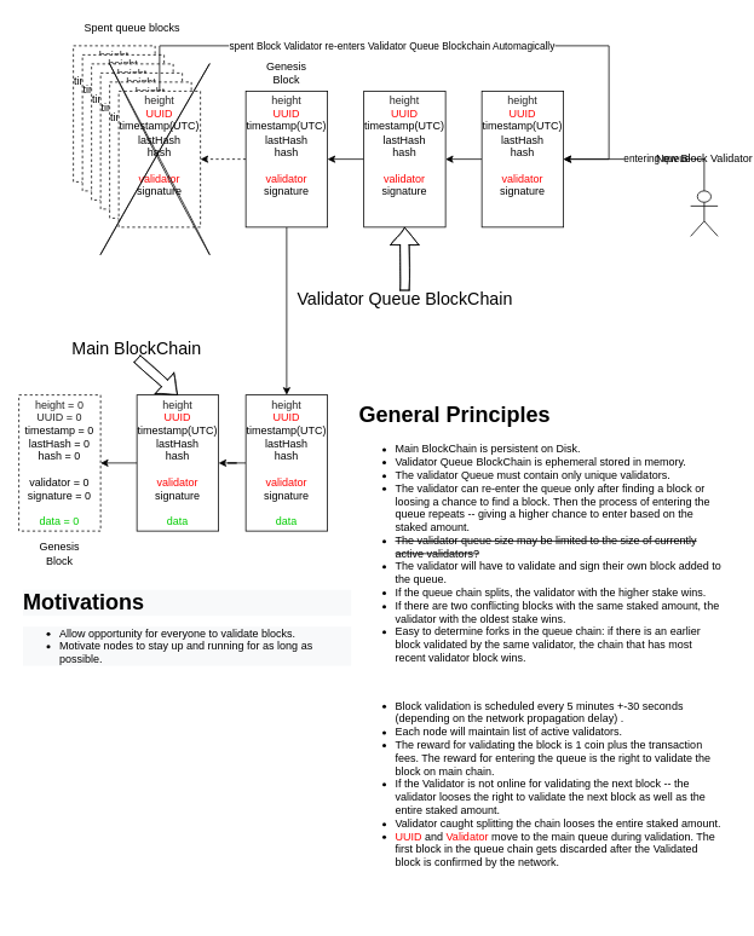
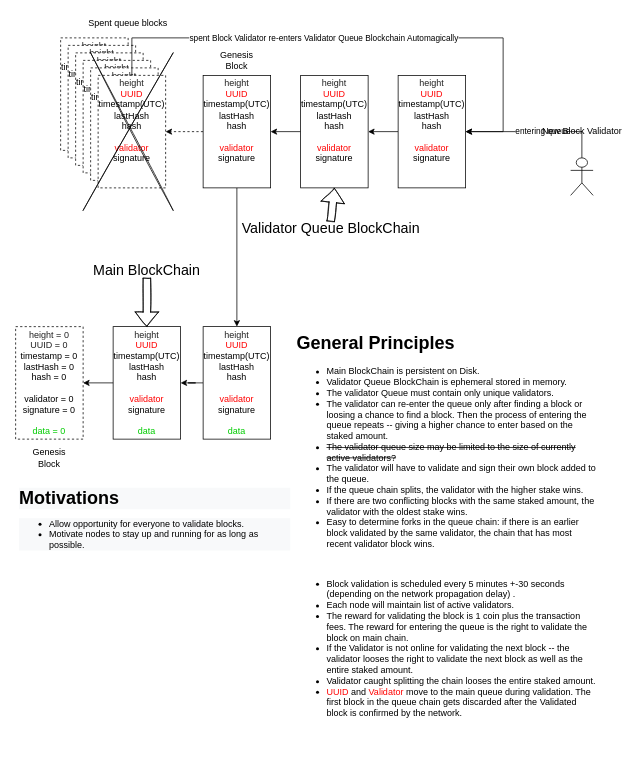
- <mxCell id="16" value="Spent queue blocks" style="text;html=1;strokeColor=none;fillColor=none;align=center;verticalAlign=middle;whiteSpace=wrap;rounded=0;dashed=1;" parent="1" vertex="1"><mxGeometry x="80" y="20" width="130" height="20" as="geometry" /></mxCell>
+ <mxCell id="16" value="Spent queue blocks" style="text;html=1;strokeColor=none;fillColor=none;align=center;verticalAlign=middle;whiteSpace=wrap;rounded=0;dashed=1;" parent="1" vertex="1"><mxGeometry x="105" y="20" width="130" height="20" as="geometry" /></mxCell>
- <mxCell id="27" value="&lt;font style=&quot;font-size: 19px&quot;&gt;Validator Queue BlockChain&lt;/font&gt;" style="text;html=1;strokeColor=none;fillColor=none;align=center;verticalAlign=middle;whiteSpace=wrap;rounded=0;dashed=1;dashPattern=1 4;sketch=1;shadow=0;" parent="1" vertex="1"><mxGeometry x="323.75" y="320" width="242.5" height="20" as="geometry" /></mxCell>
+ <mxCell id="27" value="&lt;font style=&quot;font-size: 19px&quot;&gt;Validator Queue BlockChain&lt;/font&gt;" style="text;html=1;strokeColor=none;fillColor=none;align=center;verticalAlign=middle;whiteSpace=wrap;rounded=0;dashed=1;dashPattern=1 4;sketch=1;shadow=0;" parent="1" vertex="1"><mxGeometry x="318.75" y="295" width="242.5" height="20" as="geometry" /></mxCell>
- <mxCell id="26" value="&lt;font style=&quot;font-size: 19px&quot;&gt;Main BlockChain&lt;/font&gt;" style="text;html=1;strokeColor=none;fillColor=none;align=center;verticalAlign=middle;whiteSpace=wrap;rounded=0;dashed=1;dashPattern=1 4;" parent="1" vertex="1"><mxGeometry x="66.25" y="375" width="167.5" height="20" as="geometry" /></mxCell>
+ <mxCell id="26" value="&lt;font style=&quot;font-size: 19px&quot;&gt;Main BlockChain&lt;/font&gt;" style="text;html=1;strokeColor=none;fillColor=none;align=center;verticalAlign=middle;whiteSpace=wrap;rounded=0;dashed=1;dashPattern=1 4;" parent="1" vertex="1"><mxGeometry x="111.25" y="350" width="167.5" height="20" as="geometry" /></mxCell>
